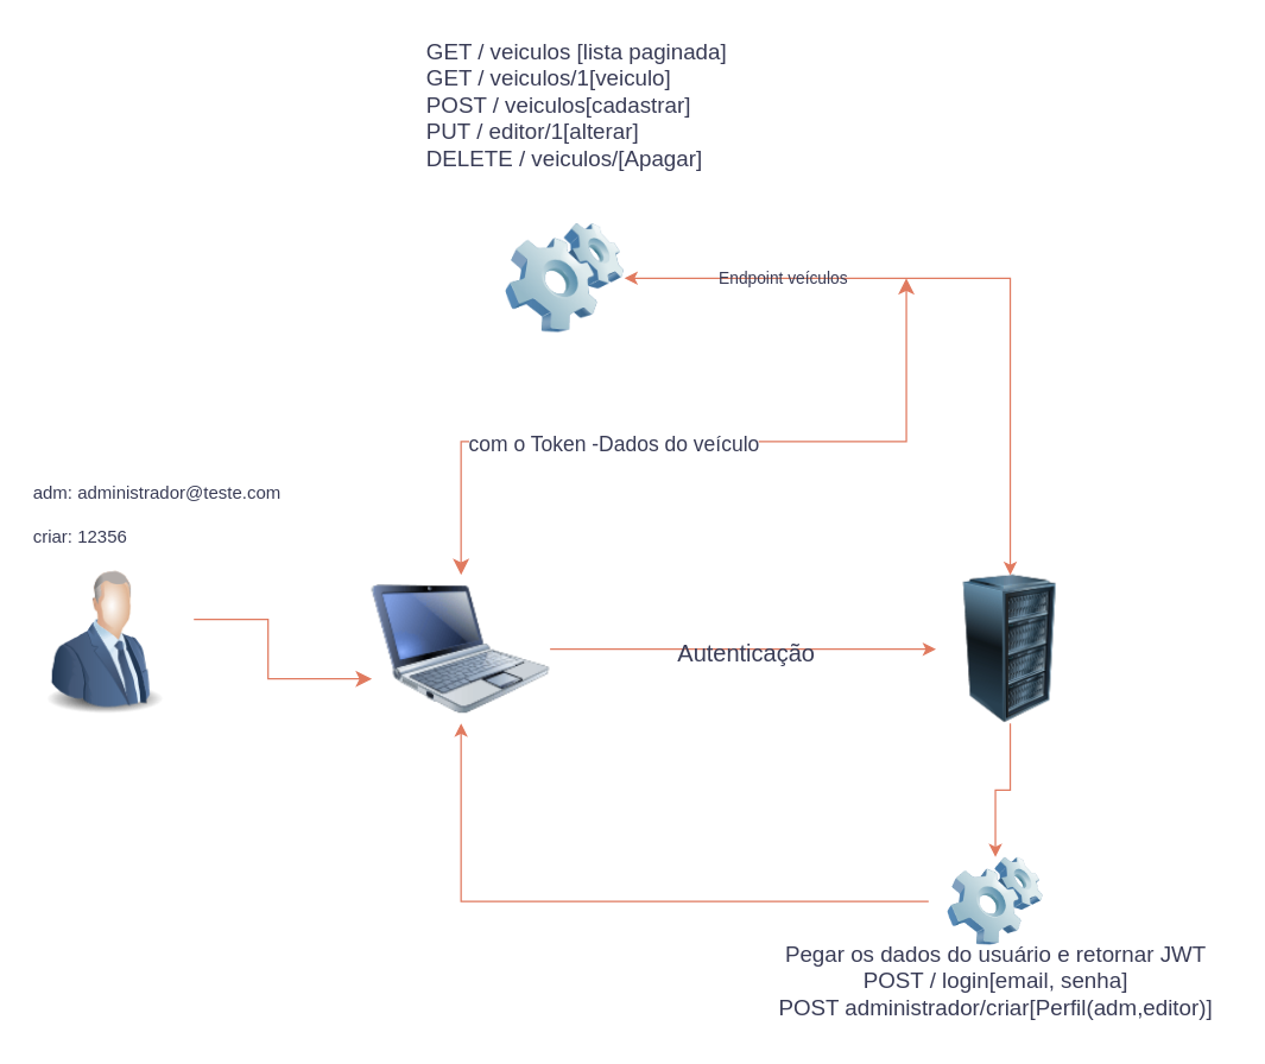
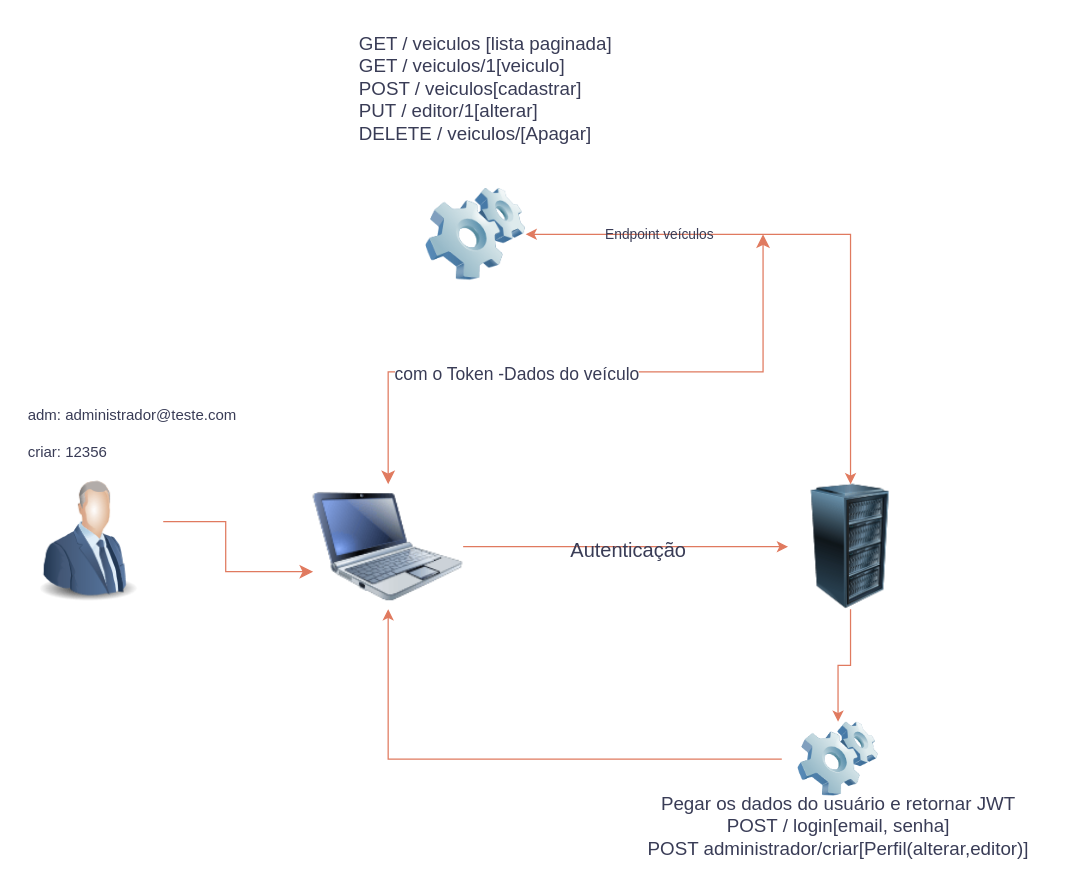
- <mxCell id="16" value="Pegar os dados do usuário e retornar JWT&lt;div style=&quot;font-size: 15px;&quot;&gt;POST / login[email, senha]&lt;br style=&quot;font-size: 15px;&quot;&gt;POST administrador/criar[Perfil(adm,editor)]&lt;/div&gt;" style="text;html=1;align=center;verticalAlign=middle;resizable=0;points=[];autosize=1;strokeColor=none;fillColor=none;labelBackgroundColor=none;fontColor=#393C56;fontSize=15;" vertex="1" parent="1"><mxGeometry x="510" y="625" width="320" height="70" as="geometry" /></mxCell>
+ <mxCell id="16" value="Pegar os dados do usuário e retornar JWT&lt;div style=&quot;font-size: 15px;&quot;&gt;POST / login[email, senha]&lt;br style=&quot;font-size: 15px;&quot;&gt;POST administrador/criar[Perfil(alterar,editor)]&lt;/div&gt;" style="text;html=1;align=center;verticalAlign=middle;resizable=0;points=[];autosize=1;strokeColor=none;fillColor=none;labelBackgroundColor=none;fontColor=#393C56;fontSize=15;" vertex="1" parent="1"><mxGeometry x="510" y="625" width="320" height="70" as="geometry" /></mxCell>
